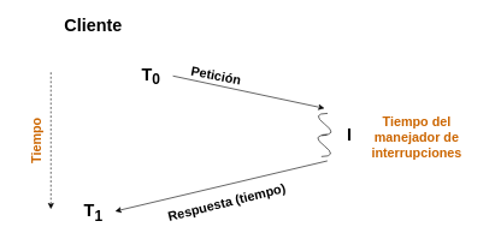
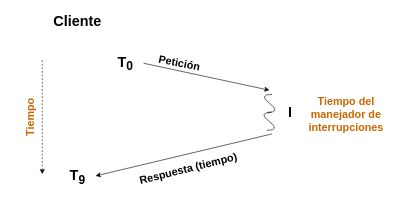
- <mxCell id="4" value="T&lt;sub&gt;1&lt;/sub&gt;" style="text;html=1;align=center;verticalAlign=middle;whiteSpace=wrap;rounded=0;fontSize=24;fontStyle=1" vertex="1" parent="1"><mxGeometry x="99" y="280" width="60" height="30" as="geometry" /></mxCell>
+ <mxCell id="4" value="T&lt;sub&gt;9&lt;/sub&gt;" style="text;html=1;align=center;verticalAlign=middle;whiteSpace=wrap;rounded=0;fontSize=24;fontStyle=1" vertex="1" parent="1"><mxGeometry x="99" y="280" width="60" height="30" as="geometry" /></mxCell>
